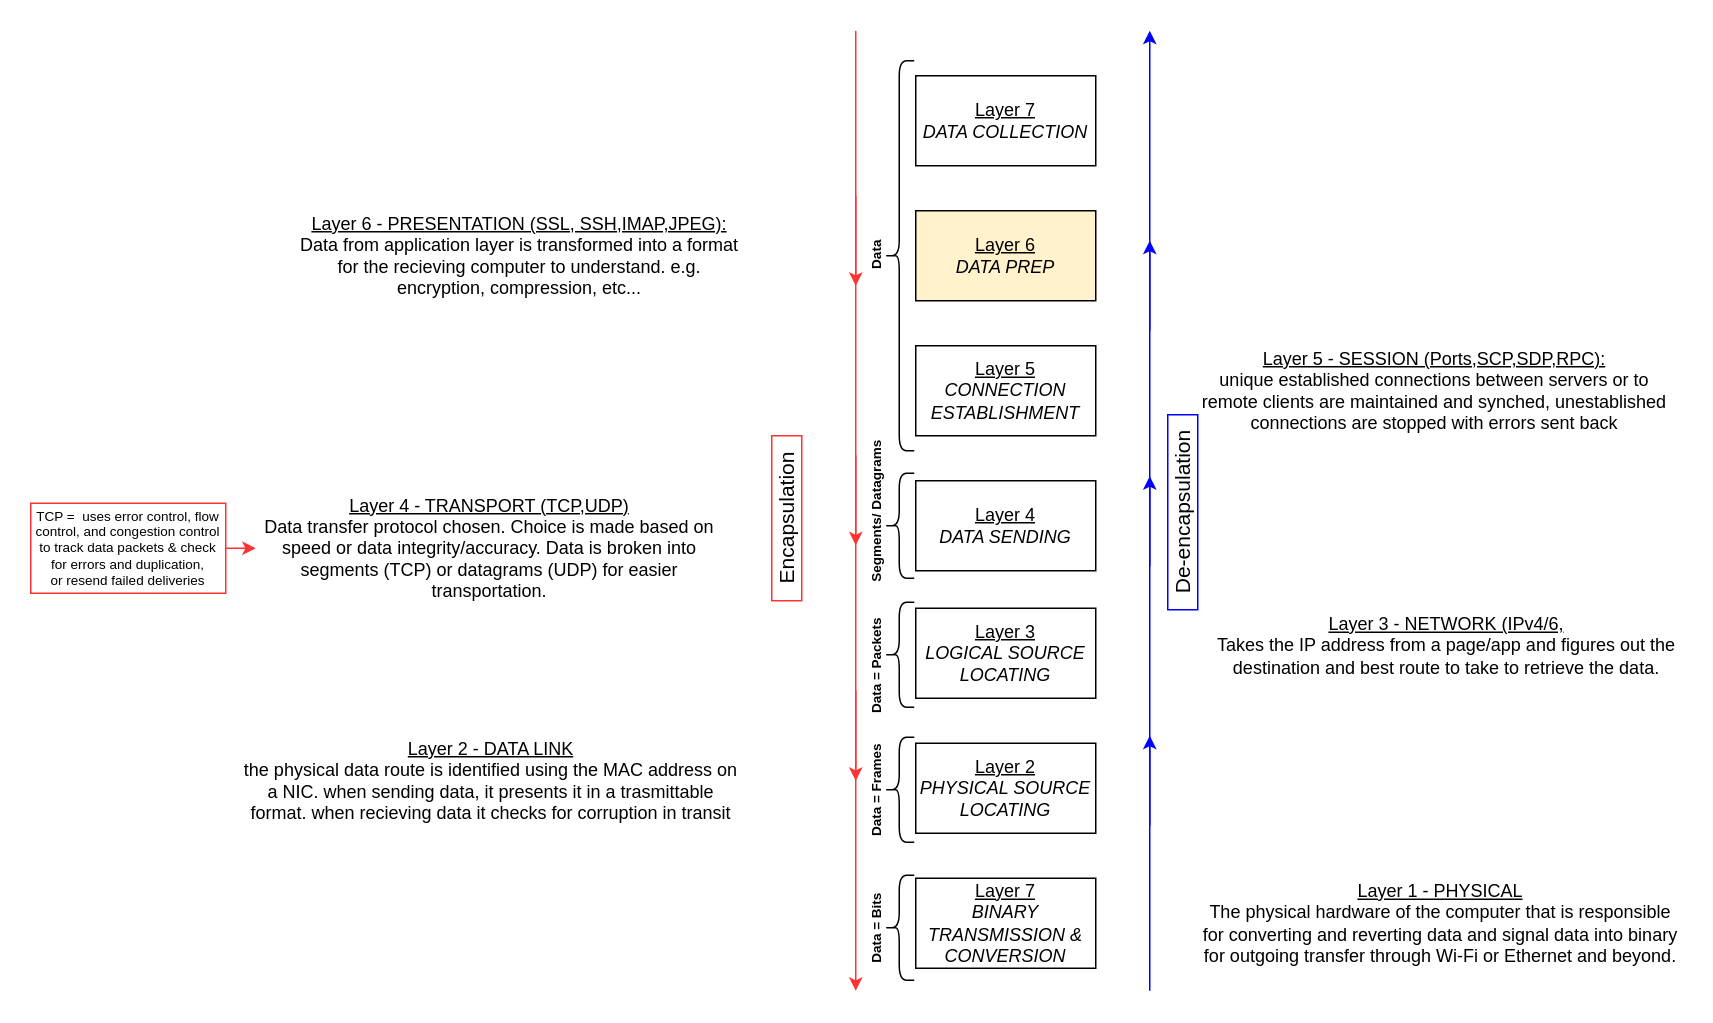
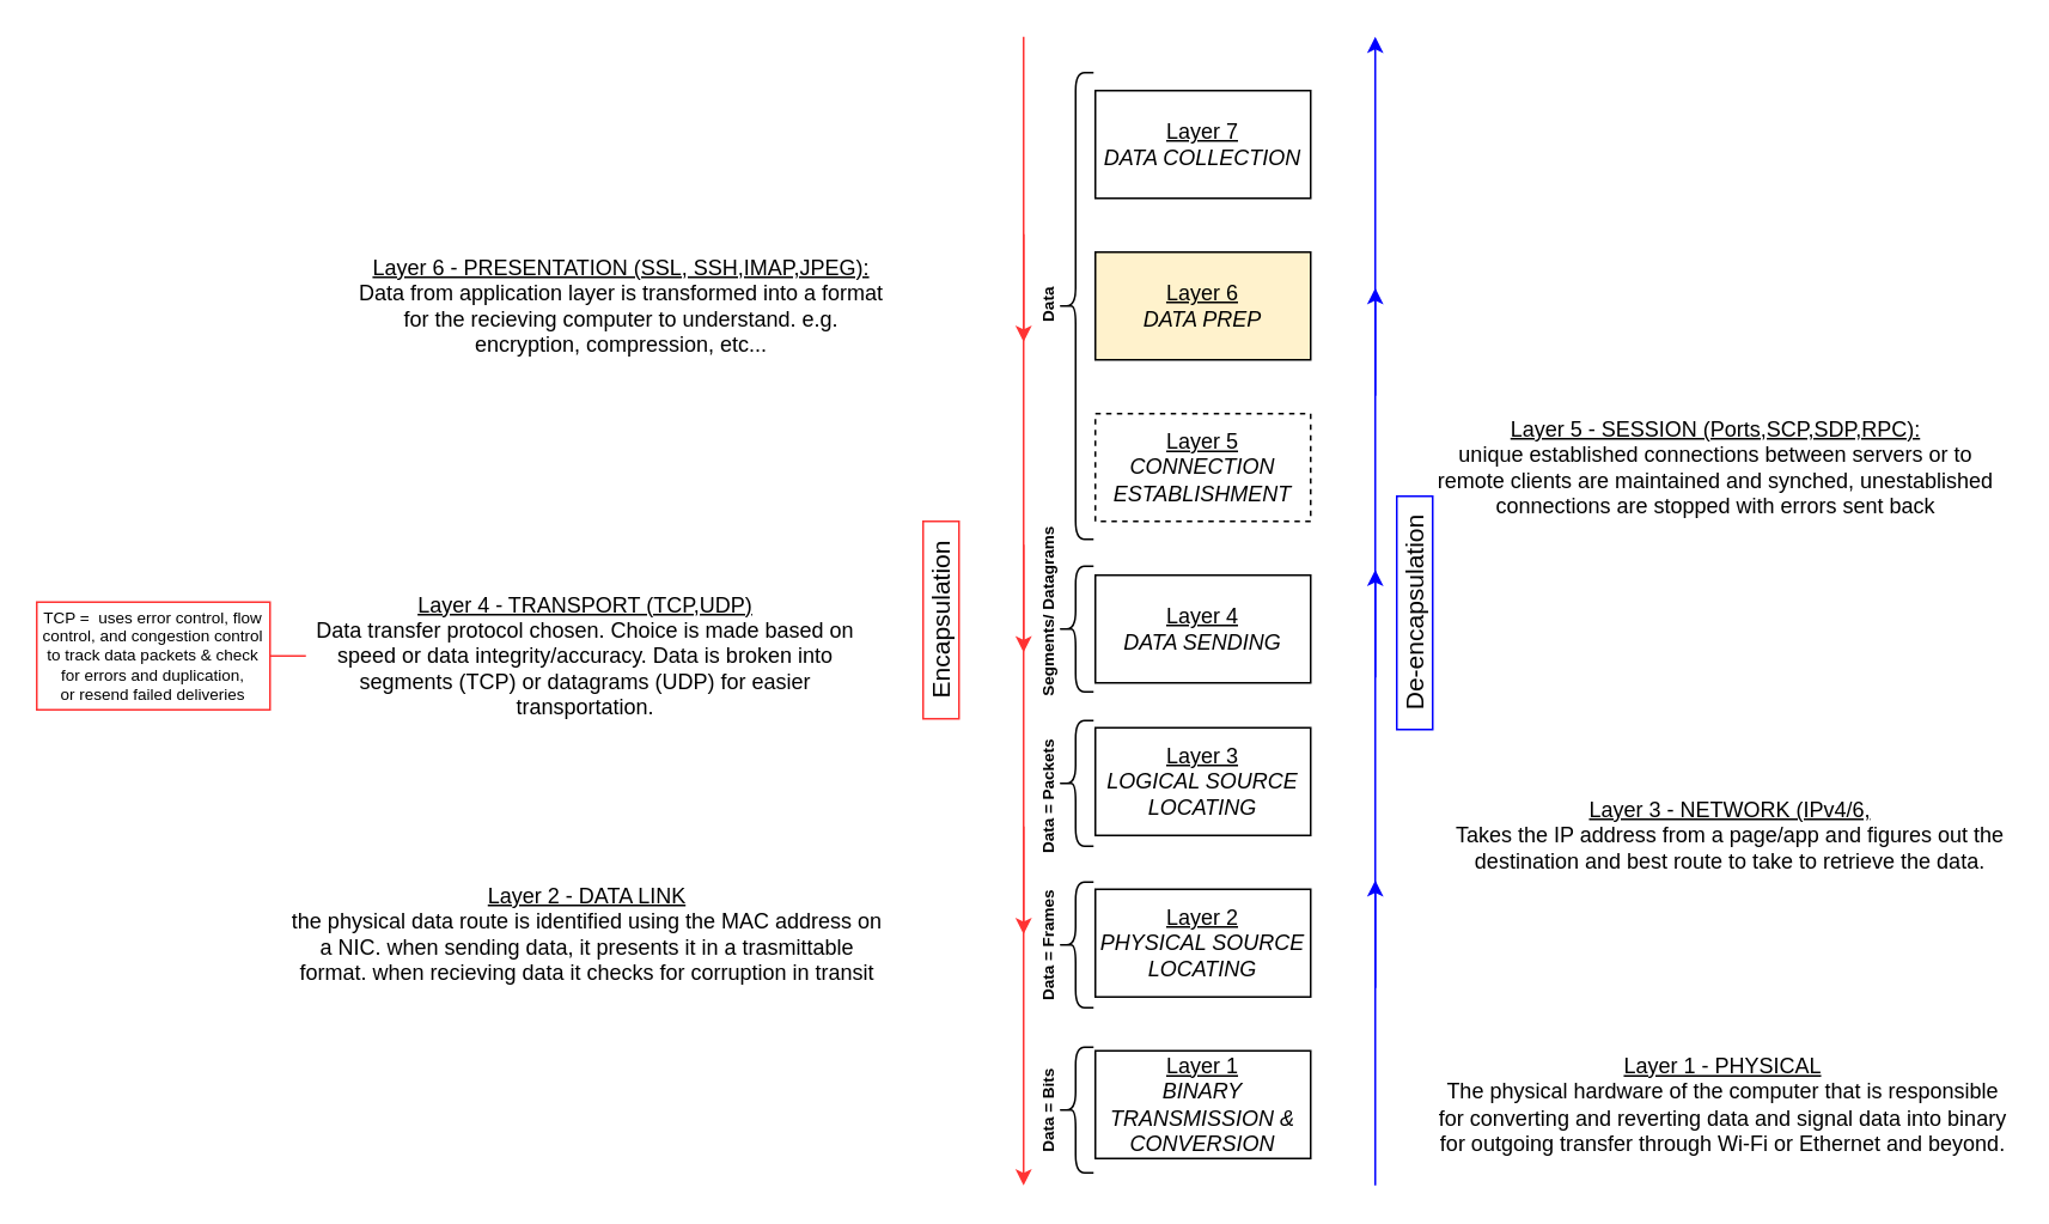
- <mxCell id="4" value="&lt;u&gt;Layer 5&lt;br&gt;&lt;/u&gt;&lt;i&gt;CONNECTION ESTABLISHMENT&lt;/i&gt;" style="rounded=0;whiteSpace=wrap;html=1;" vertex="1" parent="1"><mxGeometry x="610" y="230" width="120" height="60" as="geometry" /></mxCell>
+ <mxCell id="4" value="&lt;u&gt;Layer 5&lt;br&gt;&lt;/u&gt;&lt;i&gt;CONNECTION ESTABLISHMENT&lt;/i&gt;" style="rounded=0;whiteSpace=wrap;html=1;dashed=1;" vertex="1" parent="1"><mxGeometry x="610" y="230" width="120" height="60" as="geometry" /></mxCell>
- <mxCell id="15" style="edgeStyle=orthogonalEdgeStyle;rounded=0;orthogonalLoop=1;jettySize=auto;html=1;exitX=1;exitY=0.5;exitDx=0;exitDy=0;entryX=0;entryY=0.5;entryDx=0;entryDy=0;fontSize=9;strokeColor=#FF3333;" edge="1" parent="1" source="16" target="11"><mxGeometry relative="1" as="geometry" /></mxCell>
+ <mxCell id="15" style="edgeStyle=orthogonalEdgeStyle;rounded=0;orthogonalLoop=1;jettySize=auto;html=1;exitX=1;exitY=0.5;exitDx=0;exitDy=0;entryX=0;entryY=0.5;entryDx=0;entryDy=0;fontSize=9;strokeColor=#FF3333;endArrow=none;" edge="1" parent="1" source="16" target="11"><mxGeometry relative="1" as="geometry" /></mxCell>
- <mxCell id="12" value="&lt;u&gt;Layer 3 - NETWORK (IPv4/6,&lt;/u&gt;&lt;br&gt;Takes the IP address from a page/app and figures out the destination and best route to take to retrieve the data." style="text;html=1;strokeColor=none;fillColor=none;align=center;verticalAlign=middle;whiteSpace=wrap;rounded=0;" vertex="1" parent="1"><mxGeometry x="808" y="400" width="312" height="60" as="geometry" /></mxCell>
+ <mxCell id="12" value="&lt;u&gt;Layer 3 - NETWORK (IPv4/6,&lt;/u&gt;&lt;br&gt;Takes the IP address from a page/app and figures out the destination and best route to take to retrieve the data." style="text;html=1;strokeColor=none;fillColor=none;align=center;verticalAlign=middle;whiteSpace=wrap;rounded=0;" vertex="1" parent="1"><mxGeometry x="808" y="435" width="312" height="60" as="geometry" /></mxCell>
- <mxCell id="8" value="&lt;u&gt;Layer 7&lt;/u&gt;&lt;br&gt;&lt;i&gt;BINARY TRANSMISSION &amp;amp; CONVERSION&lt;/i&gt;" style="rounded=0;whiteSpace=wrap;html=1;" vertex="1" parent="1"><mxGeometry x="610" y="585" width="120" height="60" as="geometry" /></mxCell>
+ <mxCell id="8" value="&lt;u&gt;Layer 1&lt;/u&gt;&lt;br&gt;&lt;i&gt;BINARY TRANSMISSION &amp;amp; CONVERSION&lt;/i&gt;" style="rounded=0;whiteSpace=wrap;html=1;" vertex="1" parent="1"><mxGeometry x="610" y="585" width="120" height="60" as="geometry" /></mxCell>
